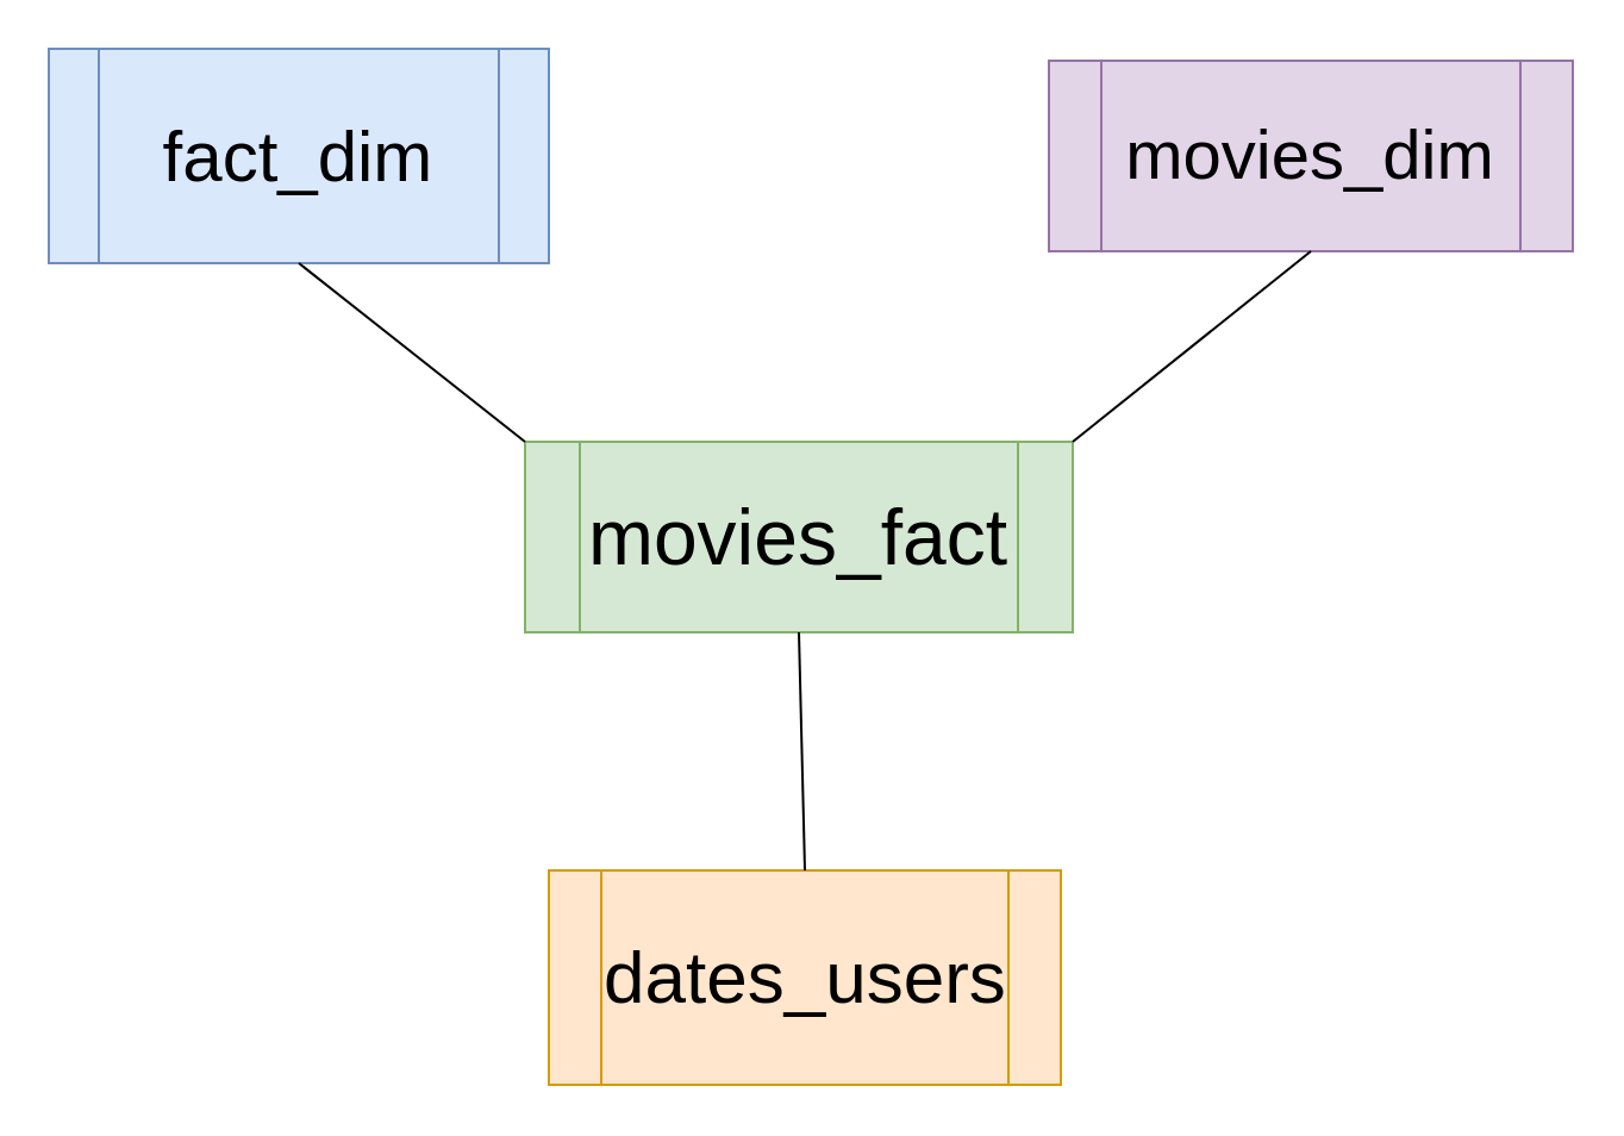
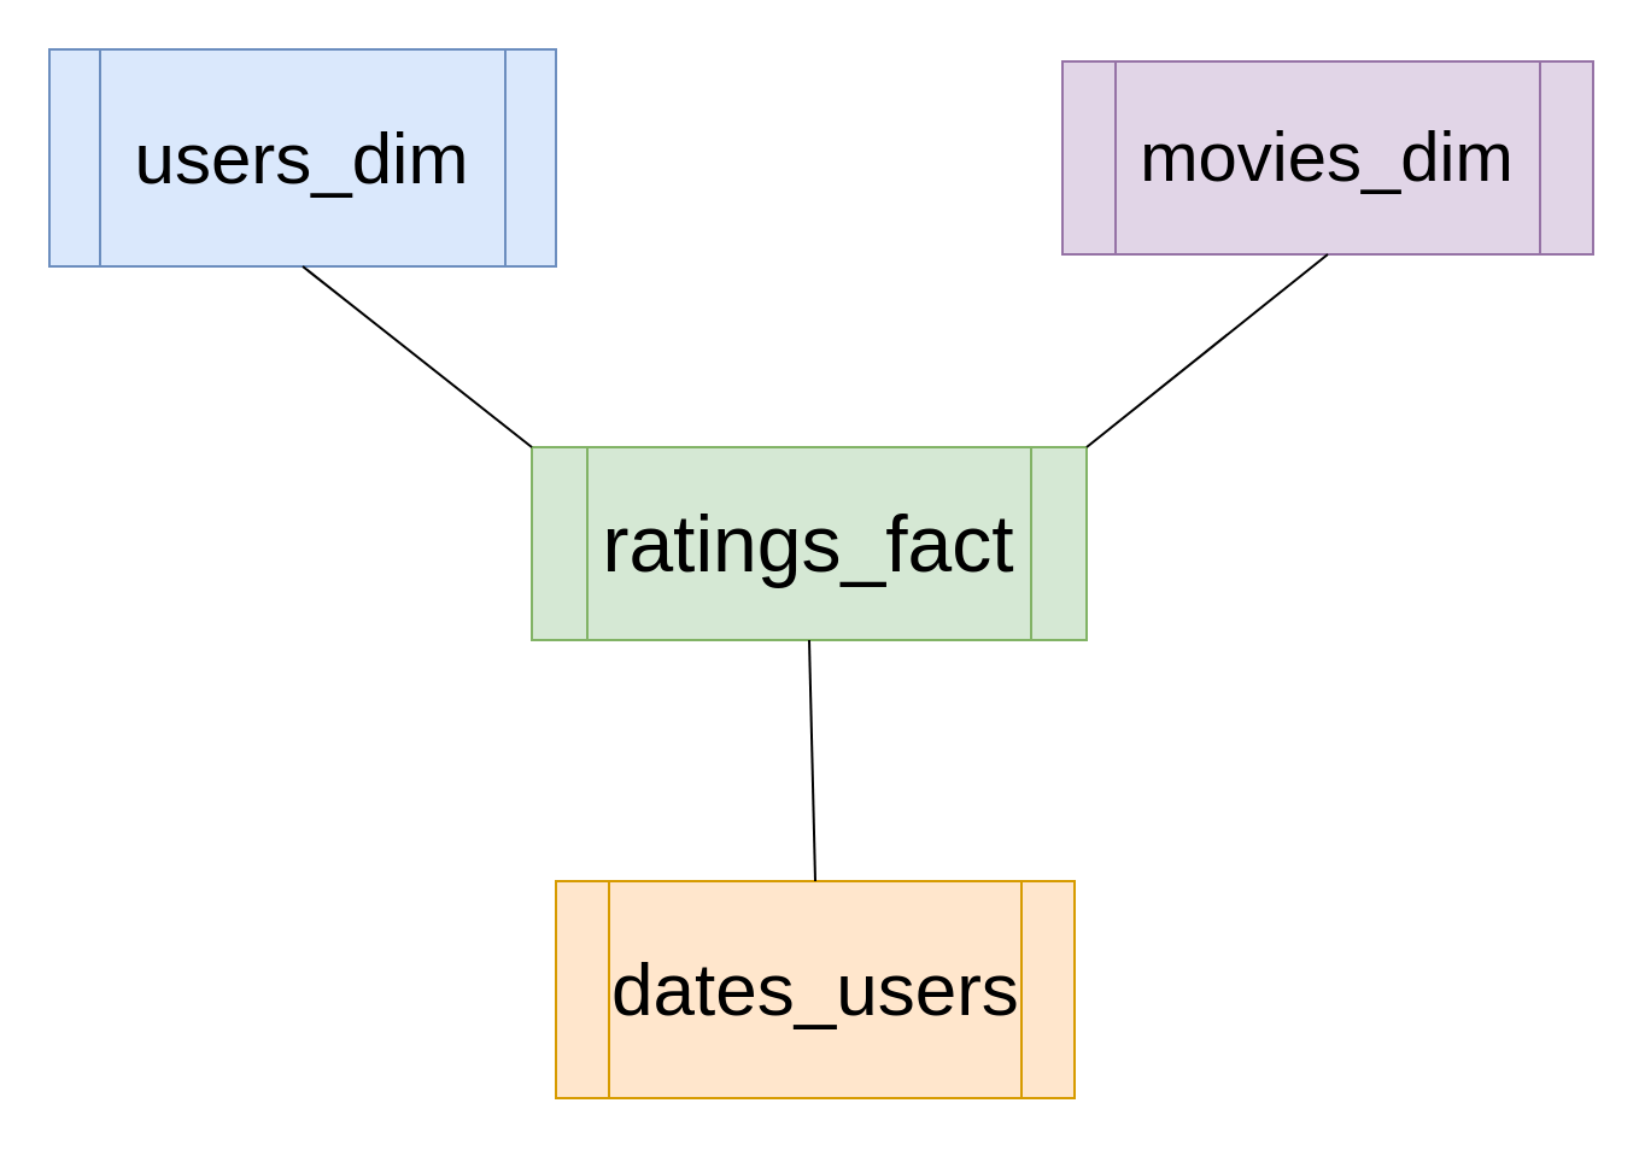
- <mxCell id="4" value="&lt;font style=&quot;font-size: 30px;&quot;&gt;fact_dim&lt;/font&gt;" style="shape=process;whiteSpace=wrap;html=1;backgroundOutline=1;fillColor=#dae8fc;strokeColor=#6c8ebf;" parent="1" vertex="1"><mxGeometry x="20" y="20" width="210" height="90" as="geometry" /></mxCell>
+ <mxCell id="4" value="&lt;font style=&quot;font-size: 30px;&quot;&gt;users_dim&lt;/font&gt;" style="shape=process;whiteSpace=wrap;html=1;backgroundOutline=1;fillColor=#dae8fc;strokeColor=#6c8ebf;" parent="1" vertex="1"><mxGeometry x="20" y="20" width="210" height="90" as="geometry" /></mxCell>
- <mxCell id="2" value="&lt;font style=&quot;font-size: 33px;&quot;&gt;movies_fact&lt;/font&gt;" style="shape=process;whiteSpace=wrap;html=1;backgroundOutline=1;fillColor=#d5e8d4;strokeColor=#82b366;" parent="1" vertex="1"><mxGeometry x="220" y="185" width="230" height="80" as="geometry" /></mxCell>
+ <mxCell id="2" value="&lt;font style=&quot;font-size: 33px;&quot;&gt;ratings_fact&lt;/font&gt;" style="shape=process;whiteSpace=wrap;html=1;backgroundOutline=1;fillColor=#d5e8d4;strokeColor=#82b366;" parent="1" vertex="1"><mxGeometry x="220" y="185" width="230" height="80" as="geometry" /></mxCell>
